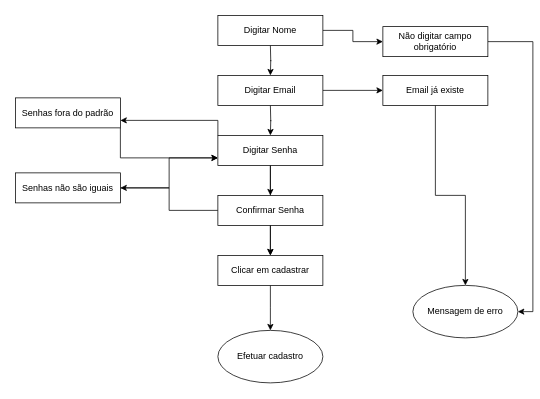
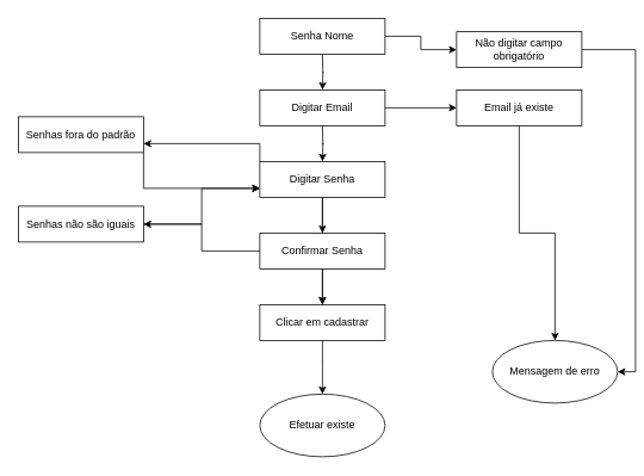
- <mxCell id="5" value="Digitar Nome" style="html=1;whiteSpace=wrap;" vertex="1" parent="1"><mxGeometry x="290" y="20" width="140" height="40" as="geometry" /></mxCell>
+ <mxCell id="5" value="Senha Nome" style="html=1;whiteSpace=wrap;" vertex="1" parent="1"><mxGeometry x="290" y="20" width="140" height="40" as="geometry" /></mxCell>
- <mxCell id="21" value="Efetuar cadastro" style="ellipse;whiteSpace=wrap;html=1;" vertex="1" parent="1"><mxGeometry x="290" y="440" width="140" height="70" as="geometry" /></mxCell>
+ <mxCell id="21" value="Efetuar existe" style="ellipse;whiteSpace=wrap;html=1;" vertex="1" parent="1"><mxGeometry x="290" y="440" width="140" height="70" as="geometry" /></mxCell>
